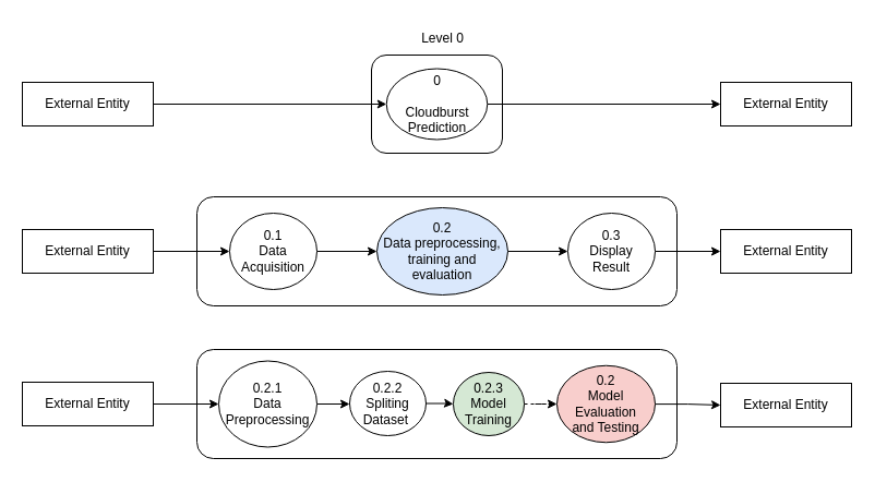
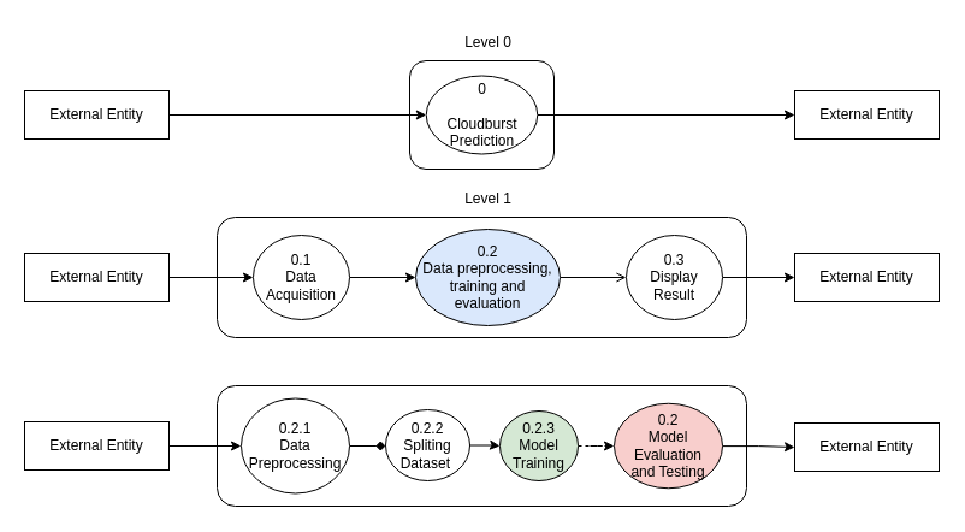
+ <mxCell id="14" value="Level 1" style="text;html=1;align=center;verticalAlign=middle;resizable=0;points=[];autosize=1;strokeColor=none;fillColor=none;" parent="1" vertex="1"><mxGeometry x="375" y="150" width="60" height="30" as="geometry" /></mxCell>
- <mxCell id="15" style="edgeStyle=orthogonalEdgeStyle;rounded=0;orthogonalLoop=1;jettySize=auto;html=1;entryX=0;entryY=0.5;entryDx=0;entryDy=0;" edge="1" parent="1" source="16" target="27"><mxGeometry relative="1" as="geometry" /></mxCell>
+ <mxCell id="15" style="edgeStyle=orthogonalEdgeStyle;rounded=0;orthogonalLoop=1;jettySize=auto;html=1;entryX=0;entryY=0.5;entryDx=0;entryDy=0;endArrow=open;" edge="1" parent="1" source="16" target="27"><mxGeometry relative="1" as="geometry" /></mxCell>
- <mxCell id="22" style="edgeStyle=orthogonalEdgeStyle;rounded=0;orthogonalLoop=1;jettySize=auto;html=1;exitX=1;exitY=0.5;exitDx=0;exitDy=0;entryX=0;entryY=0.5;entryDx=0;entryDy=0;" edge="1" parent="1" source="23" target="19"><mxGeometry relative="1" as="geometry" /></mxCell>
+ <mxCell id="22" style="edgeStyle=orthogonalEdgeStyle;rounded=0;orthogonalLoop=1;jettySize=auto;html=1;exitX=1;exitY=0.5;exitDx=0;exitDy=0;entryX=0;entryY=0.5;entryDx=0;entryDy=0;endArrow=diamond;" edge="1" parent="1" source="23" target="19"><mxGeometry relative="1" as="geometry" /></mxCell>
